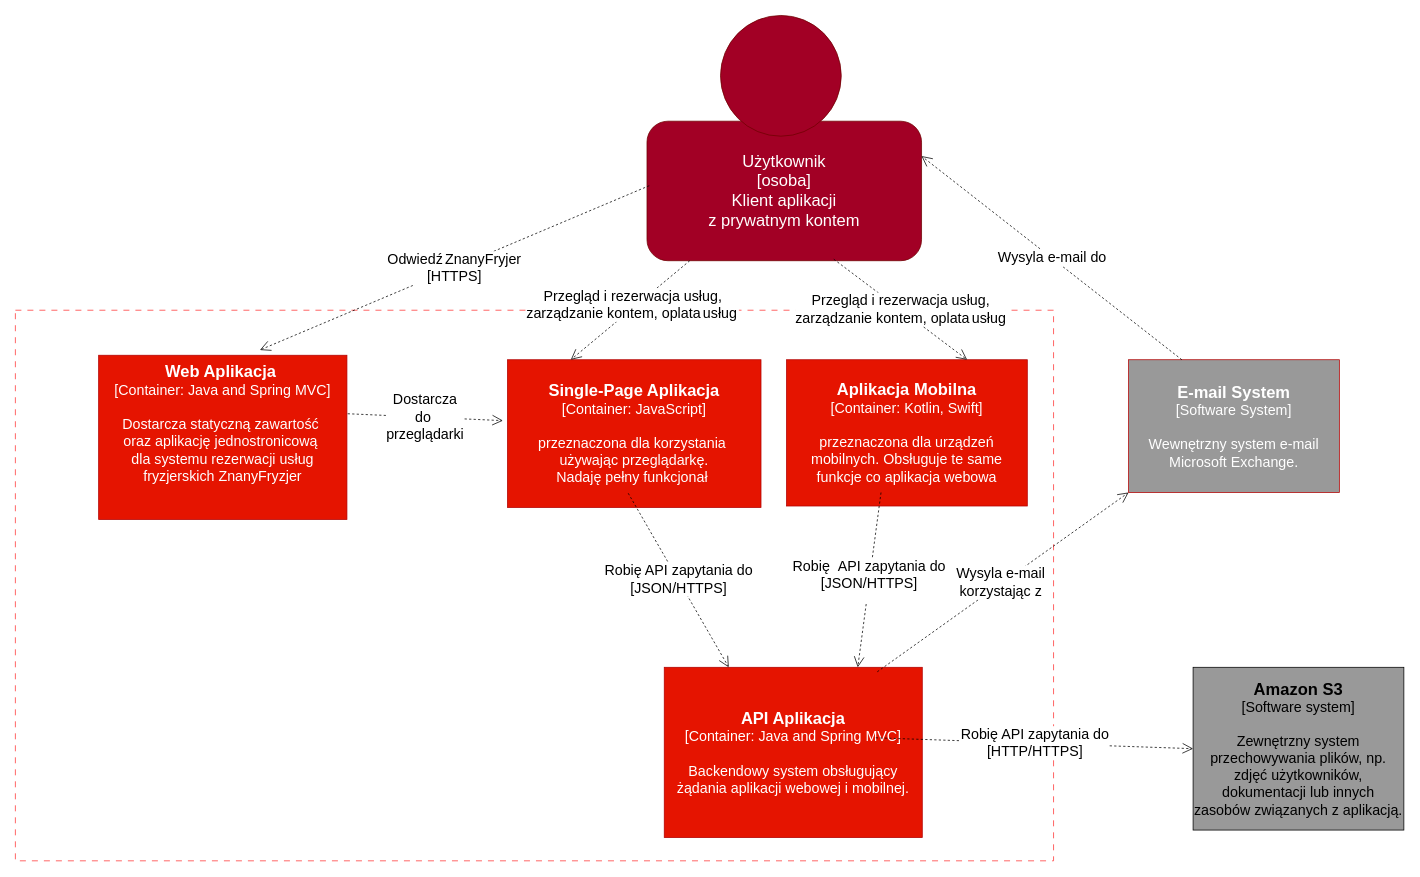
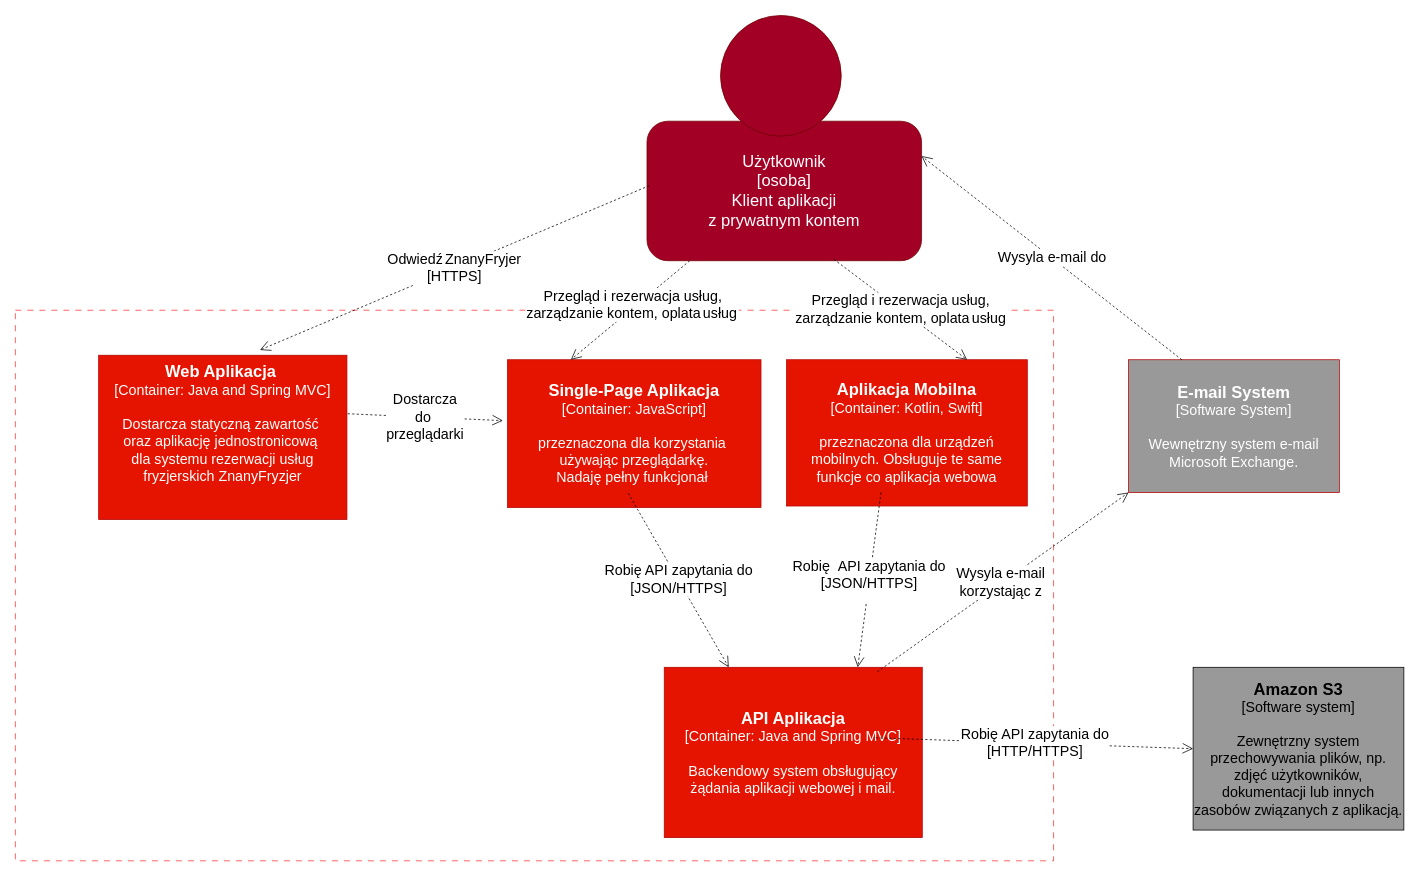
- <mxCell id="9" value="&lt;font style=&quot;font-size: 22px;&quot;&gt;&lt;b&gt;API Aplikacja&lt;/b&gt;&lt;/font&gt;&lt;div&gt;&lt;font style=&quot;font-size: 19px;&quot;&gt;[Container: Java and Spring MVC]&lt;/font&gt;&lt;/div&gt;&lt;div&gt;&lt;font style=&quot;font-size: 19px;&quot;&gt;&lt;br&gt;&lt;/font&gt;&lt;/div&gt;&lt;div&gt;&lt;font&gt;&lt;span style=&quot;text-align: start;&quot;&gt;&lt;font style=&quot;font-size: 19px;&quot;&gt;Backendowy system obsługujący żądania aplikacji webowej i mobilnej.&lt;/font&gt;&lt;/span&gt;&lt;br&gt;&lt;/font&gt;&lt;/div&gt;" style="rounded=0;whiteSpace=wrap;html=1;fillColor=#e51400;fontColor=#ffffff;strokeColor=#B20000;" parent="1" vertex="1"><mxGeometry x="885" y="889" width="344" height="227" as="geometry" /></mxCell>
+ <mxCell id="9" value="&lt;font style=&quot;font-size: 22px;&quot;&gt;&lt;b&gt;API Aplikacja&lt;/b&gt;&lt;/font&gt;&lt;div&gt;&lt;font style=&quot;font-size: 19px;&quot;&gt;[Container: Java and Spring MVC]&lt;/font&gt;&lt;/div&gt;&lt;div&gt;&lt;font style=&quot;font-size: 19px;&quot;&gt;&lt;br&gt;&lt;/font&gt;&lt;/div&gt;&lt;div&gt;&lt;font&gt;&lt;span style=&quot;text-align: start;&quot;&gt;&lt;font style=&quot;font-size: 19px;&quot;&gt;Backendowy system obsługujący żądania aplikacji webowej i mail.&lt;/font&gt;&lt;/span&gt;&lt;br&gt;&lt;/font&gt;&lt;/div&gt;" style="rounded=0;whiteSpace=wrap;html=1;fillColor=#e51400;fontColor=#ffffff;strokeColor=#B20000;" parent="1" vertex="1"><mxGeometry x="885" y="889" width="344" height="227" as="geometry" /></mxCell>
